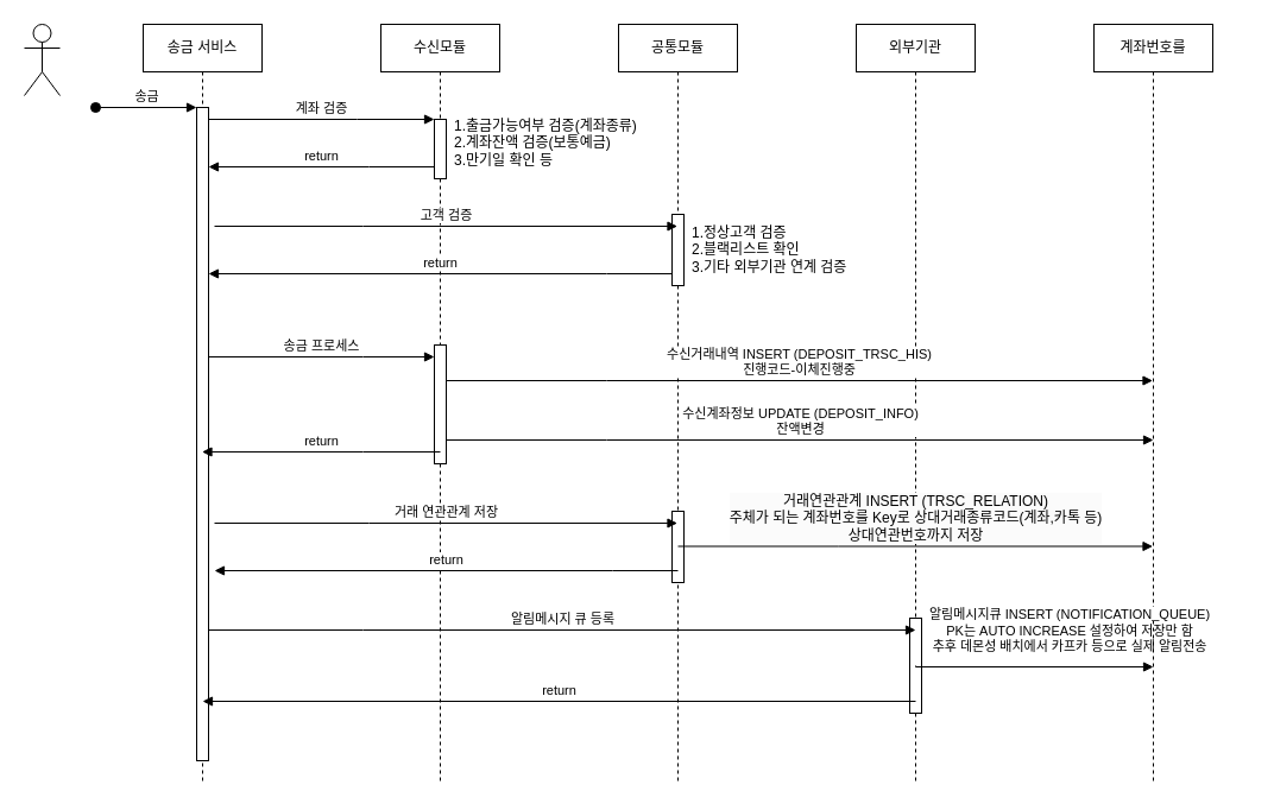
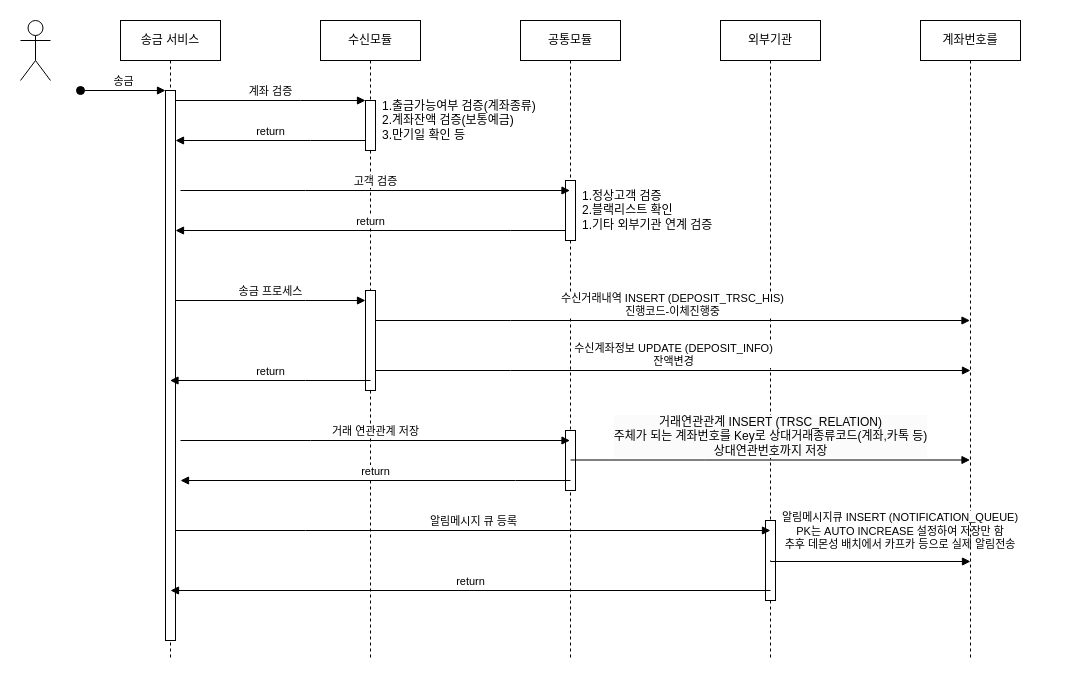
- <mxCell id="20" value="&lt;div style=&quot;&quot;&gt;&lt;span style=&quot;background-color: initial;&quot;&gt;1.정상고객 검증&lt;/span&gt;&lt;/div&gt;&lt;div style=&quot;&quot;&gt;&lt;span style=&quot;background-color: initial;&quot;&gt;2.블랙리스트 확인&lt;/span&gt;&lt;/div&gt;&lt;div style=&quot;&quot;&gt;&lt;span style=&quot;background-color: initial;&quot;&gt;3.기타 외부기관 연계 검증&lt;/span&gt;&lt;/div&gt;" style="text;html=1;align=left;verticalAlign=middle;resizable=0;points=[];autosize=1;strokeColor=none;fillColor=none;" parent="1" vertex="1"><mxGeometry x="580" y="180" width="160" height="60" as="geometry" /></mxCell>
+ <mxCell id="20" value="&lt;div style=&quot;&quot;&gt;&lt;span style=&quot;background-color: initial;&quot;&gt;1.정상고객 검증&lt;/span&gt;&lt;/div&gt;&lt;div style=&quot;&quot;&gt;&lt;span style=&quot;background-color: initial;&quot;&gt;2.블랙리스트 확인&lt;/span&gt;&lt;/div&gt;&lt;div style=&quot;&quot;&gt;&lt;span style=&quot;background-color: initial;&quot;&gt;1.기타 외부기관 연계 검증&lt;/span&gt;&lt;/div&gt;" style="text;html=1;align=left;verticalAlign=middle;resizable=0;points=[];autosize=1;strokeColor=none;fillColor=none;" parent="1" vertex="1"><mxGeometry x="580" y="180" width="160" height="60" as="geometry" /></mxCell>
